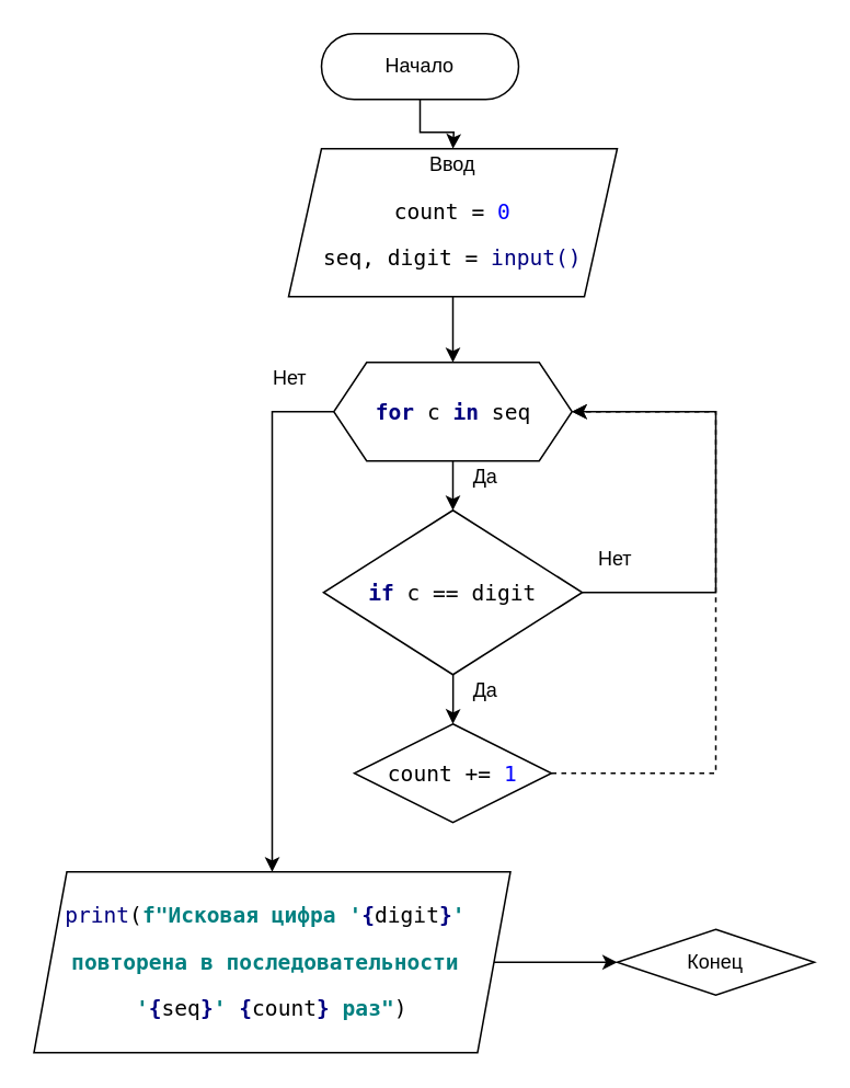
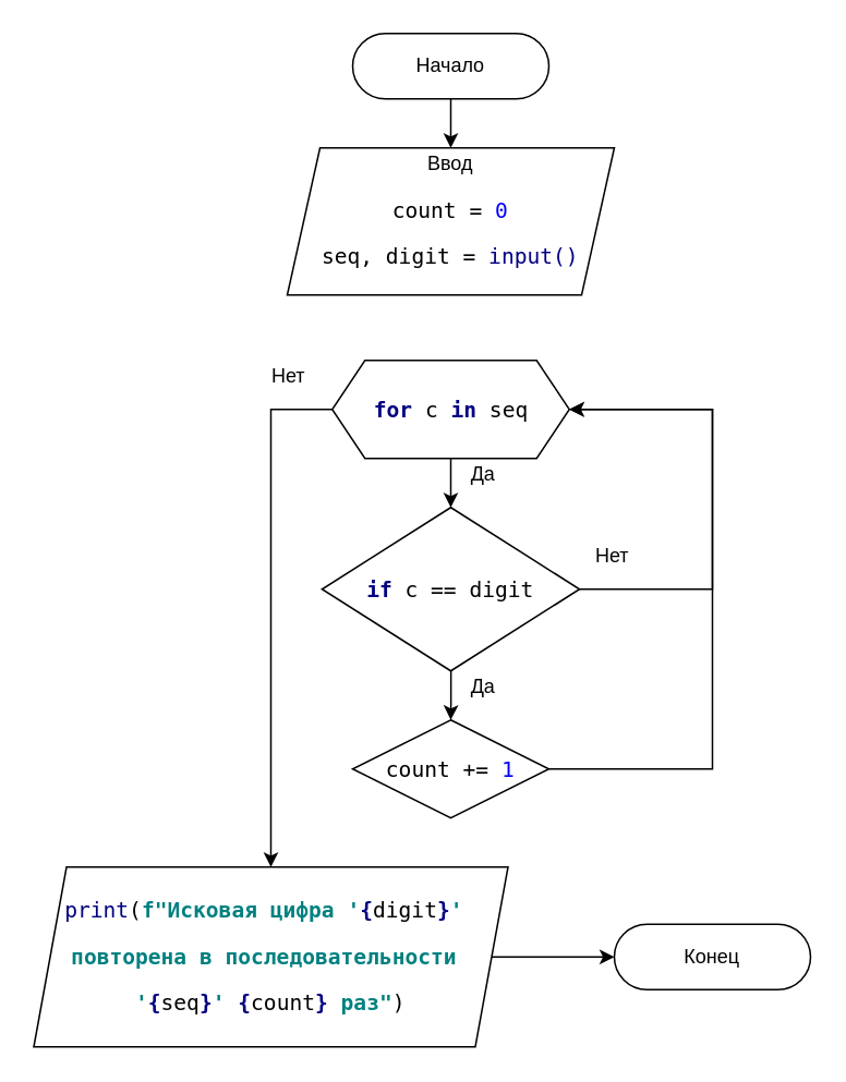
- <mxCell id="3" value="Начало" style="rounded=1;whiteSpace=wrap;html=1;fontSize=12;glass=0;strokeWidth=1;shadow=0;arcSize=50;" vertex="1" parent="1"><mxGeometry x="195" y="20" width="120" height="40" as="geometry" /></mxCell>
+ <mxCell id="3" value="Начало" style="rounded=1;whiteSpace=wrap;html=1;fontSize=12;glass=0;strokeWidth=1;shadow=0;arcSize=50;" vertex="1" parent="1"><mxGeometry x="215" y="20" width="120" height="40" as="geometry" /></mxCell>
- <mxCell id="4" value="" style="edgeStyle=orthogonalEdgeStyle;rounded=0;orthogonalLoop=1;jettySize=auto;html=1;" edge="1" parent="1" source="5" target="8"><mxGeometry relative="1" as="geometry" /></mxCell>
- <mxCell id="16" style="edgeStyle=orthogonalEdgeStyle;rounded=0;orthogonalLoop=1;jettySize=auto;html=1;entryX=1;entryY=0.5;entryDx=0;entryDy=0;dashed=1;" edge="1" parent="1" source="17" target="8"><mxGeometry relative="1" as="geometry"><Array as="points"><mxPoint x="435" y="470" /><mxPoint x="435" y="250" /></Array></mxGeometry></mxCell>
+ <mxCell id="16" style="edgeStyle=orthogonalEdgeStyle;rounded=0;orthogonalLoop=1;jettySize=auto;html=1;entryX=1;entryY=0.5;entryDx=0;entryDy=0;" edge="1" parent="1" source="17" target="8"><mxGeometry relative="1" as="geometry"><Array as="points"><mxPoint x="435" y="470" /><mxPoint x="435" y="250" /></Array></mxGeometry></mxCell>
- <mxCell id="14" value="Конец" style="rhombus;whiteSpace=wrap;html=1;fontSize=12;glass=0;strokeWidth=1;shadow=0;arcSize=50;" vertex="1" parent="1"><mxGeometry x="375" y="565" width="120" height="40" as="geometry" /></mxCell>
+ <mxCell id="14" value="Конец" style="rounded=1;whiteSpace=wrap;html=1;fontSize=12;glass=0;strokeWidth=1;shadow=0;arcSize=50;" vertex="1" parent="1"><mxGeometry x="375" y="565" width="120" height="40" as="geometry" /></mxCell>
